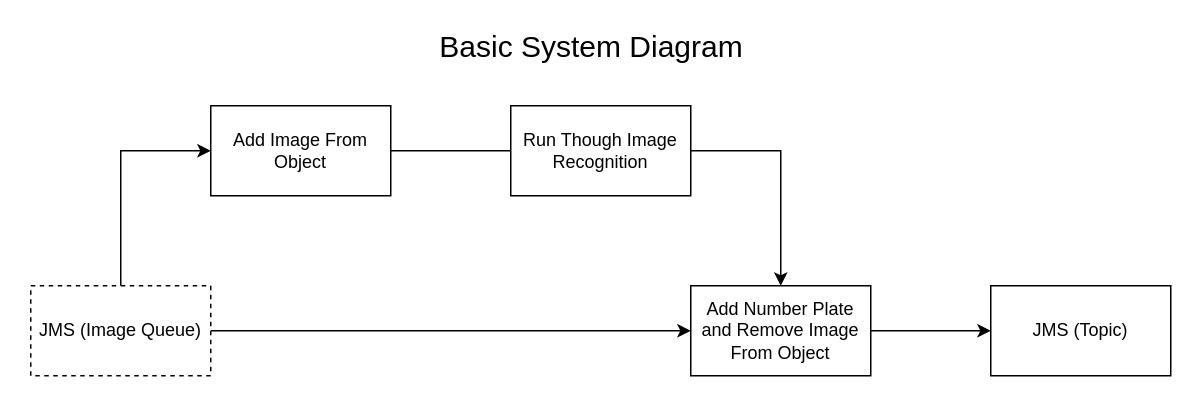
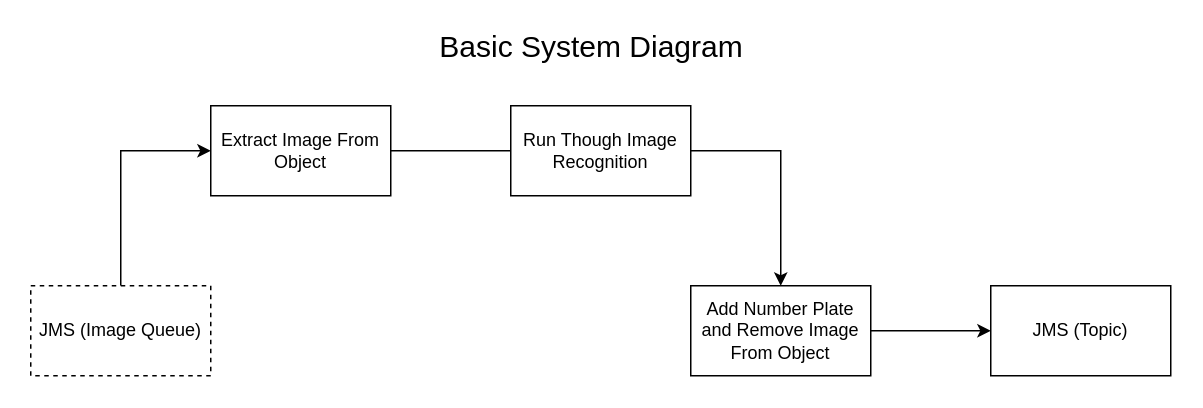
- <mxCell id="6" value="Add Image From Object" style="rounded=0;whiteSpace=wrap;html=1;" parent="1" vertex="1"><mxGeometry x="140" y="70" width="120" height="60" as="geometry" /></mxCell>
+ <mxCell id="6" value="Extract Image From Object" style="rounded=0;whiteSpace=wrap;html=1;" parent="1" vertex="1"><mxGeometry x="140" y="70" width="120" height="60" as="geometry" /></mxCell>
- <mxCell id="3" style="edgeStyle=orthogonalEdgeStyle;rounded=0;orthogonalLoop=1;jettySize=auto;html=1;entryX=0;entryY=0.5;entryDx=0;entryDy=0;" parent="1" source="4" target="10" edge="1"><mxGeometry relative="1" as="geometry" /></mxCell>
